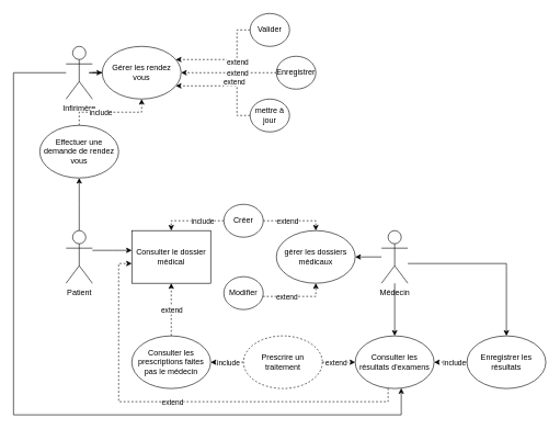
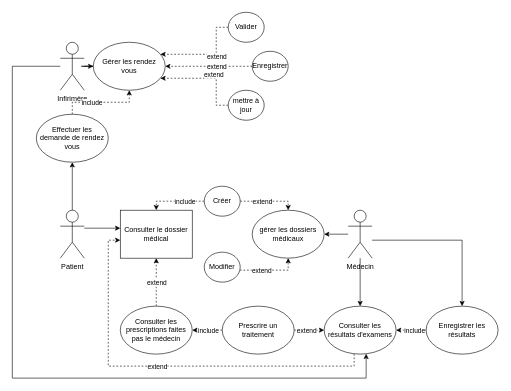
- <mxCell id="39" value="Effectuer une demande de rendez vous" style="ellipse;whiteSpace=wrap;html=1;" vertex="1" parent="1"><mxGeometry x="60" y="190" width="120" height="80" as="geometry" /></mxCell>
+ <mxCell id="39" value="Effectuer les demande de rendez vous" style="ellipse;whiteSpace=wrap;html=1;" vertex="1" parent="1"><mxGeometry x="60" y="190" width="120" height="80" as="geometry" /></mxCell>
- <mxCell id="19" value="Prescrire un traitement" style="ellipse;whiteSpace=wrap;html=1;dashed=1;" vertex="1" parent="1"><mxGeometry x="370" y="510" width="120" height="80" as="geometry" /></mxCell>
+ <mxCell id="19" value="Prescrire un traitement" style="ellipse;whiteSpace=wrap;html=1;" vertex="1" parent="1"><mxGeometry x="370" y="510" width="120" height="80" as="geometry" /></mxCell>
